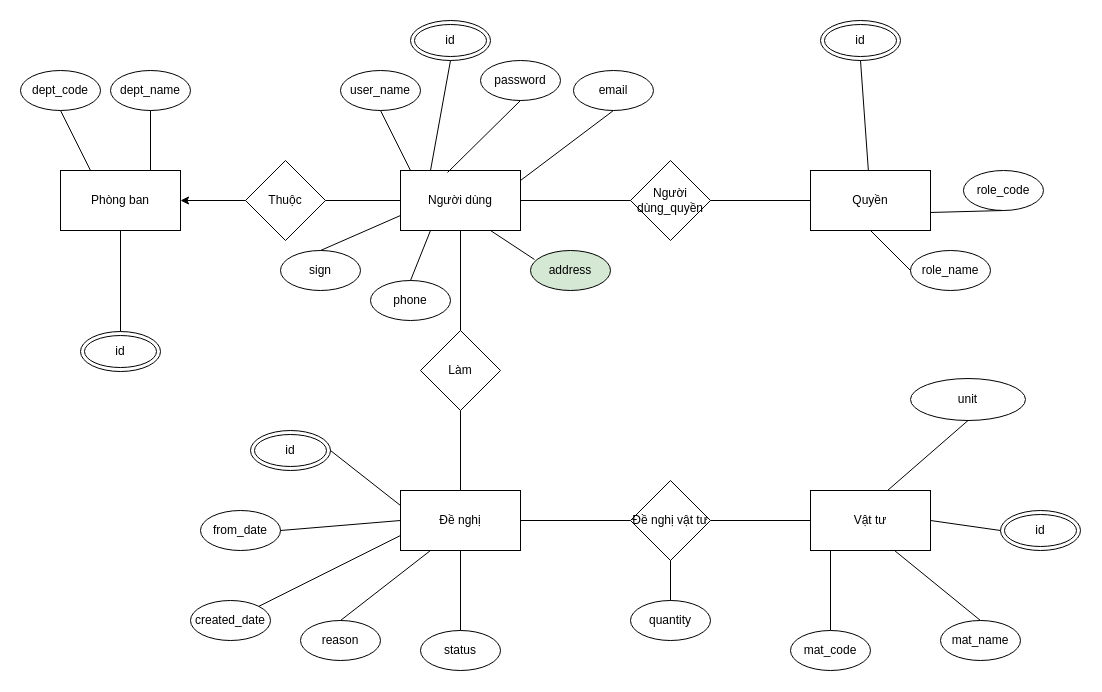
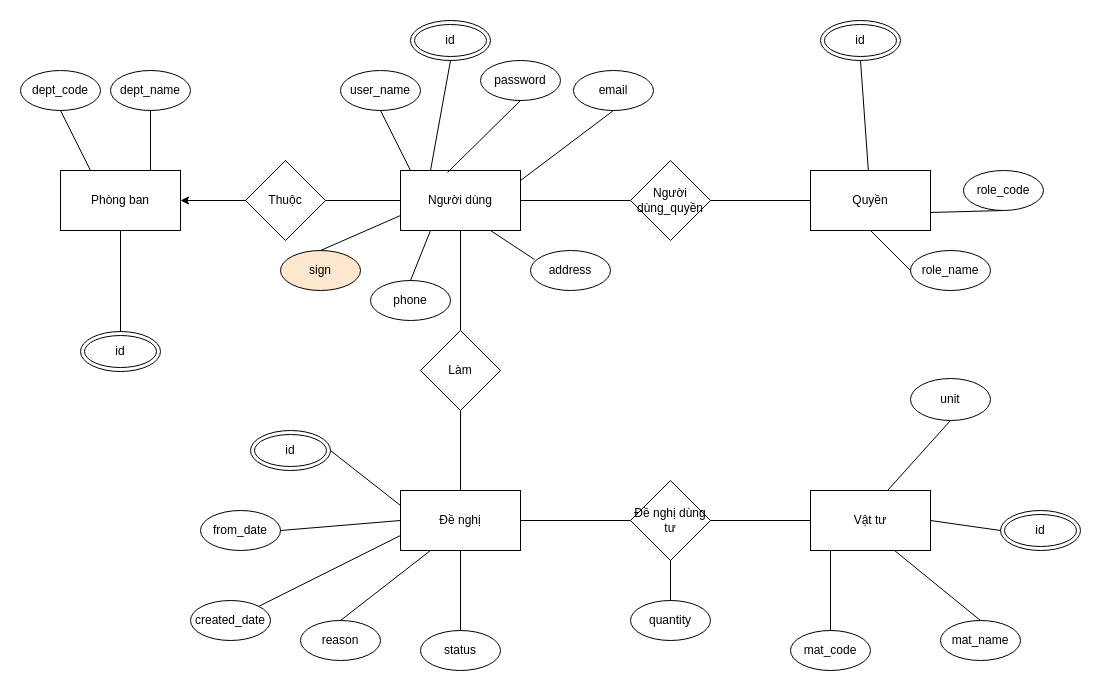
- <mxCell id="54" value="sign" style="ellipse;whiteSpace=wrap;html=1;" vertex="1" parent="1"><mxGeometry x="280" y="250" width="80" height="40" as="geometry" /></mxCell>
+ <mxCell id="54" value="sign" style="ellipse;whiteSpace=wrap;html=1;fillColor=#ffe6cc;" vertex="1" parent="1"><mxGeometry x="280" y="250" width="80" height="40" as="geometry" /></mxCell>
- <mxCell id="50" value="address" style="ellipse;whiteSpace=wrap;html=1;fillColor=#d5e8d4;" vertex="1" parent="1"><mxGeometry x="530" y="250" width="80" height="40" as="geometry" /></mxCell>
+ <mxCell id="50" value="address" style="ellipse;whiteSpace=wrap;html=1;" vertex="1" parent="1"><mxGeometry x="530" y="250" width="80" height="40" as="geometry" /></mxCell>
- <mxCell id="58" value="unit" style="ellipse;whiteSpace=wrap;html=1;" vertex="1" parent="1"><mxGeometry x="910" y="378.02" width="115" height="41.98" as="geometry" /></mxCell>
+ <mxCell id="58" value="unit" style="ellipse;whiteSpace=wrap;html=1;" vertex="1" parent="1"><mxGeometry x="910" y="378.02" width="80" height="41.98" as="geometry" /></mxCell>
- <mxCell id="64" value="Đề nghị vật tư" style="rhombus;whiteSpace=wrap;html=1;" vertex="1" parent="1"><mxGeometry x="630" y="480" width="80" height="80" as="geometry" /></mxCell>
+ <mxCell id="64" value="Đề nghị dùng tư" style="rhombus;whiteSpace=wrap;html=1;" vertex="1" parent="1"><mxGeometry x="630" y="480" width="80" height="80" as="geometry" /></mxCell>
